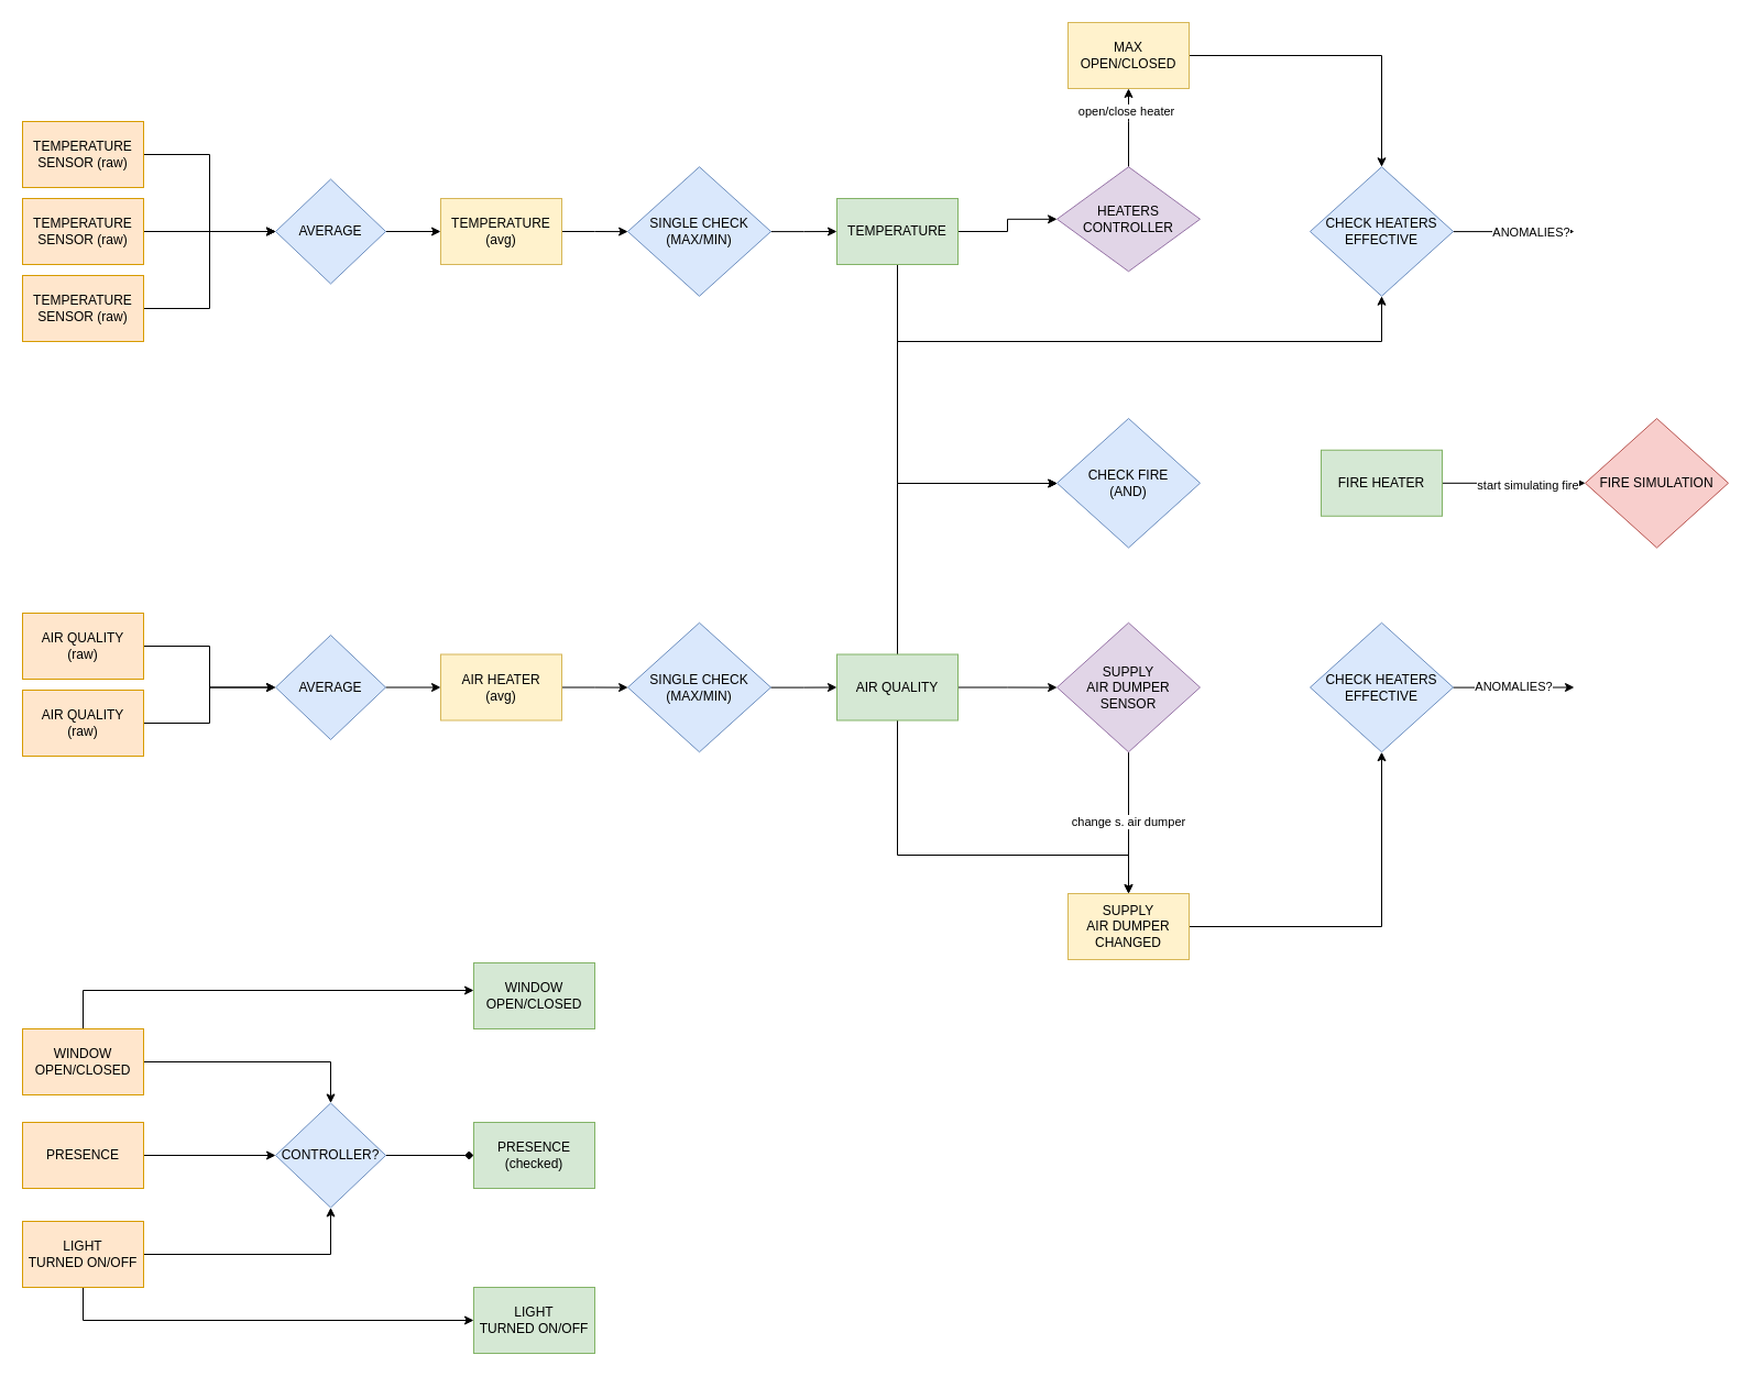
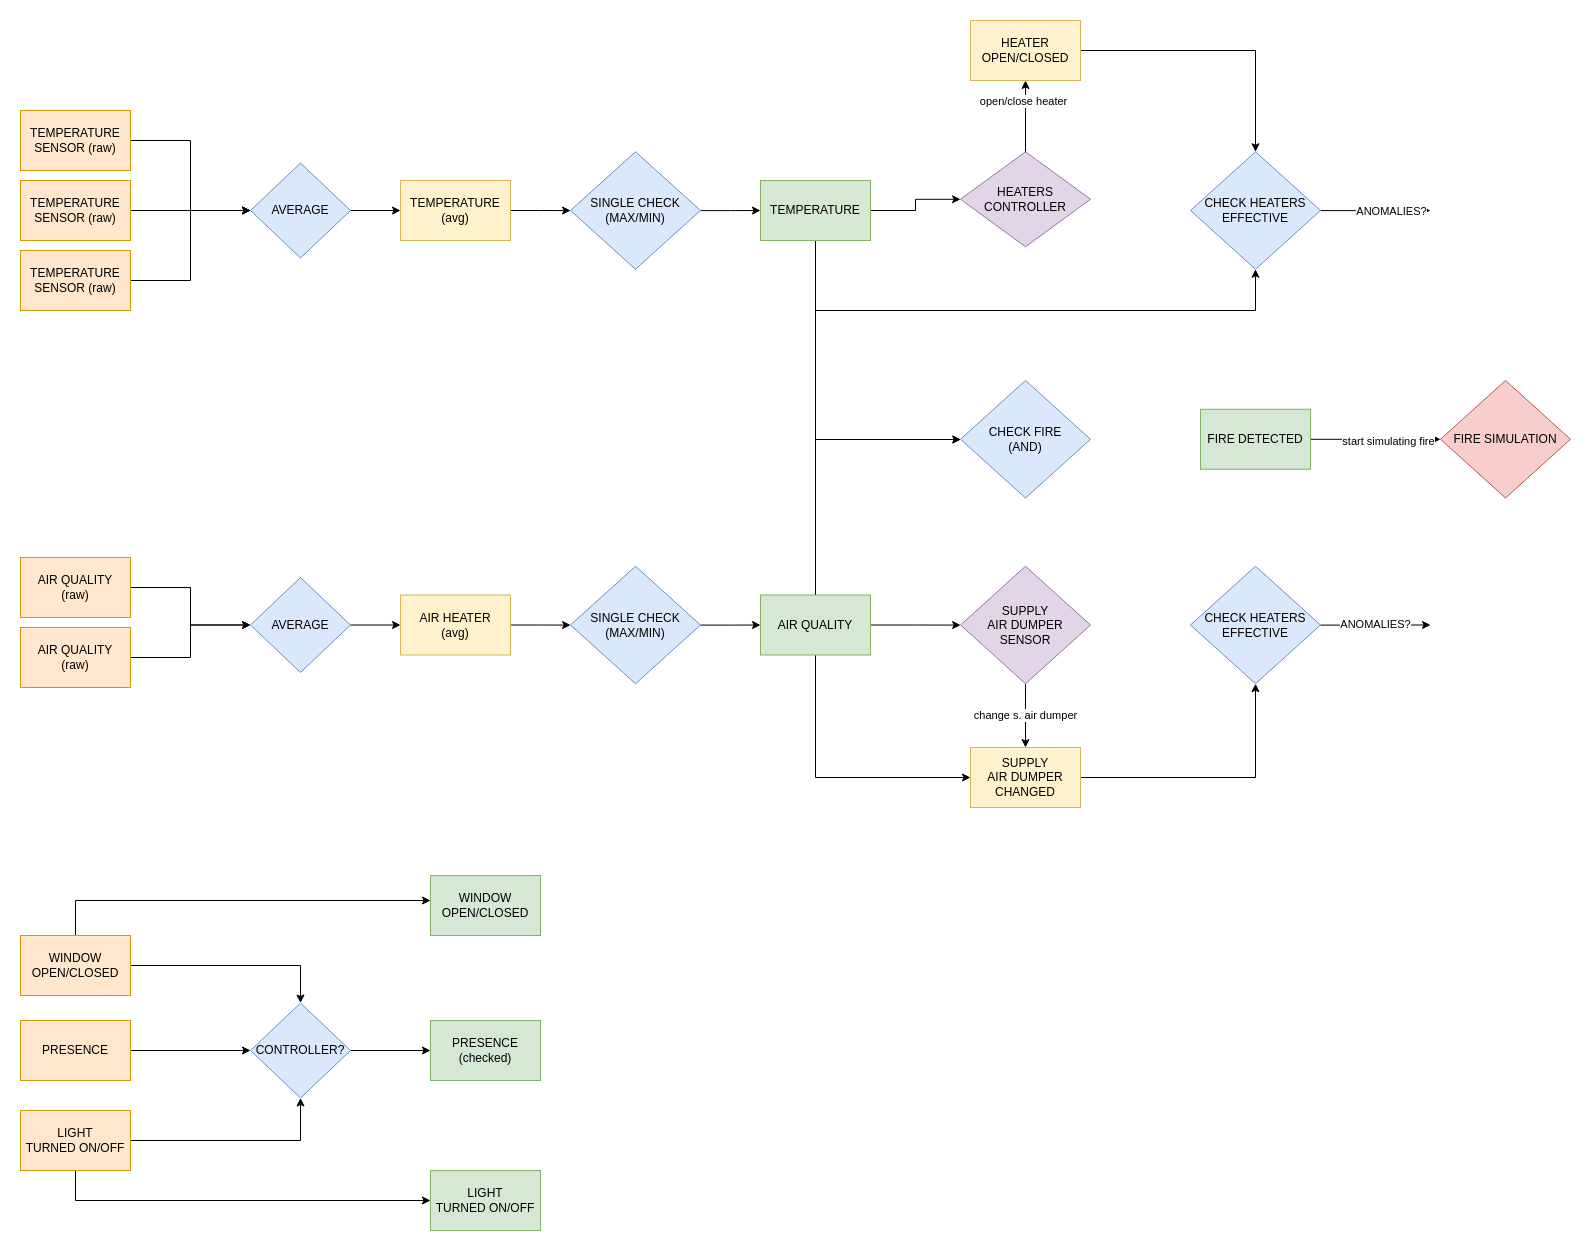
- <mxCell id="45" value="MAX&lt;br&gt;OPEN/CLOSED" style="rounded=0;whiteSpace=wrap;html=1;fillColor=#fff2cc;strokeColor=#d6b656;" vertex="1" parent="1"><mxGeometry x="970" y="20" width="110" height="60" as="geometry" /></mxCell>
+ <mxCell id="45" value="HEATER&lt;br&gt;OPEN/CLOSED" style="rounded=0;whiteSpace=wrap;html=1;fillColor=#fff2cc;strokeColor=#d6b656;" vertex="1" parent="1"><mxGeometry x="970" y="20" width="110" height="60" as="geometry" /></mxCell>
- <mxCell id="62" value="FIRE HEATER" style="rounded=0;whiteSpace=wrap;html=1;fillColor=#d5e8d4;strokeColor=#82b366;" vertex="1" parent="1"><mxGeometry x="1200" y="408.75" width="110" height="60" as="geometry" /></mxCell>
+ <mxCell id="62" value="FIRE DETECTED" style="rounded=0;whiteSpace=wrap;html=1;fillColor=#d5e8d4;strokeColor=#82b366;" vertex="1" parent="1"><mxGeometry x="1200" y="408.75" width="110" height="60" as="geometry" /></mxCell>
- <mxCell id="56" value="SUPPLY&lt;br&gt;AIR DUMPER&lt;br&gt;CHANGED" style="rounded=0;whiteSpace=wrap;html=1;fillColor=#fff2cc;strokeColor=#d6b656;" vertex="1" parent="1"><mxGeometry x="970" y="812" width="110" height="60" as="geometry" /></mxCell>
+ <mxCell id="56" value="SUPPLY&lt;br&gt;AIR DUMPER&lt;br&gt;CHANGED" style="rounded=0;whiteSpace=wrap;html=1;fillColor=#fff2cc;strokeColor=#d6b656;" vertex="1" parent="1"><mxGeometry x="970" y="747" width="110" height="60" as="geometry" /></mxCell>
- <mxCell id="20" style="edgeStyle=orthogonalEdgeStyle;rounded=0;orthogonalLoop=1;jettySize=auto;html=1;endArrow=diamond;" edge="1" parent="1" source="21" target="40"><mxGeometry relative="1" as="geometry" /></mxCell>
+ <mxCell id="20" style="edgeStyle=orthogonalEdgeStyle;rounded=0;orthogonalLoop=1;jettySize=auto;html=1;" edge="1" parent="1" source="21" target="40"><mxGeometry relative="1" as="geometry" /></mxCell>
